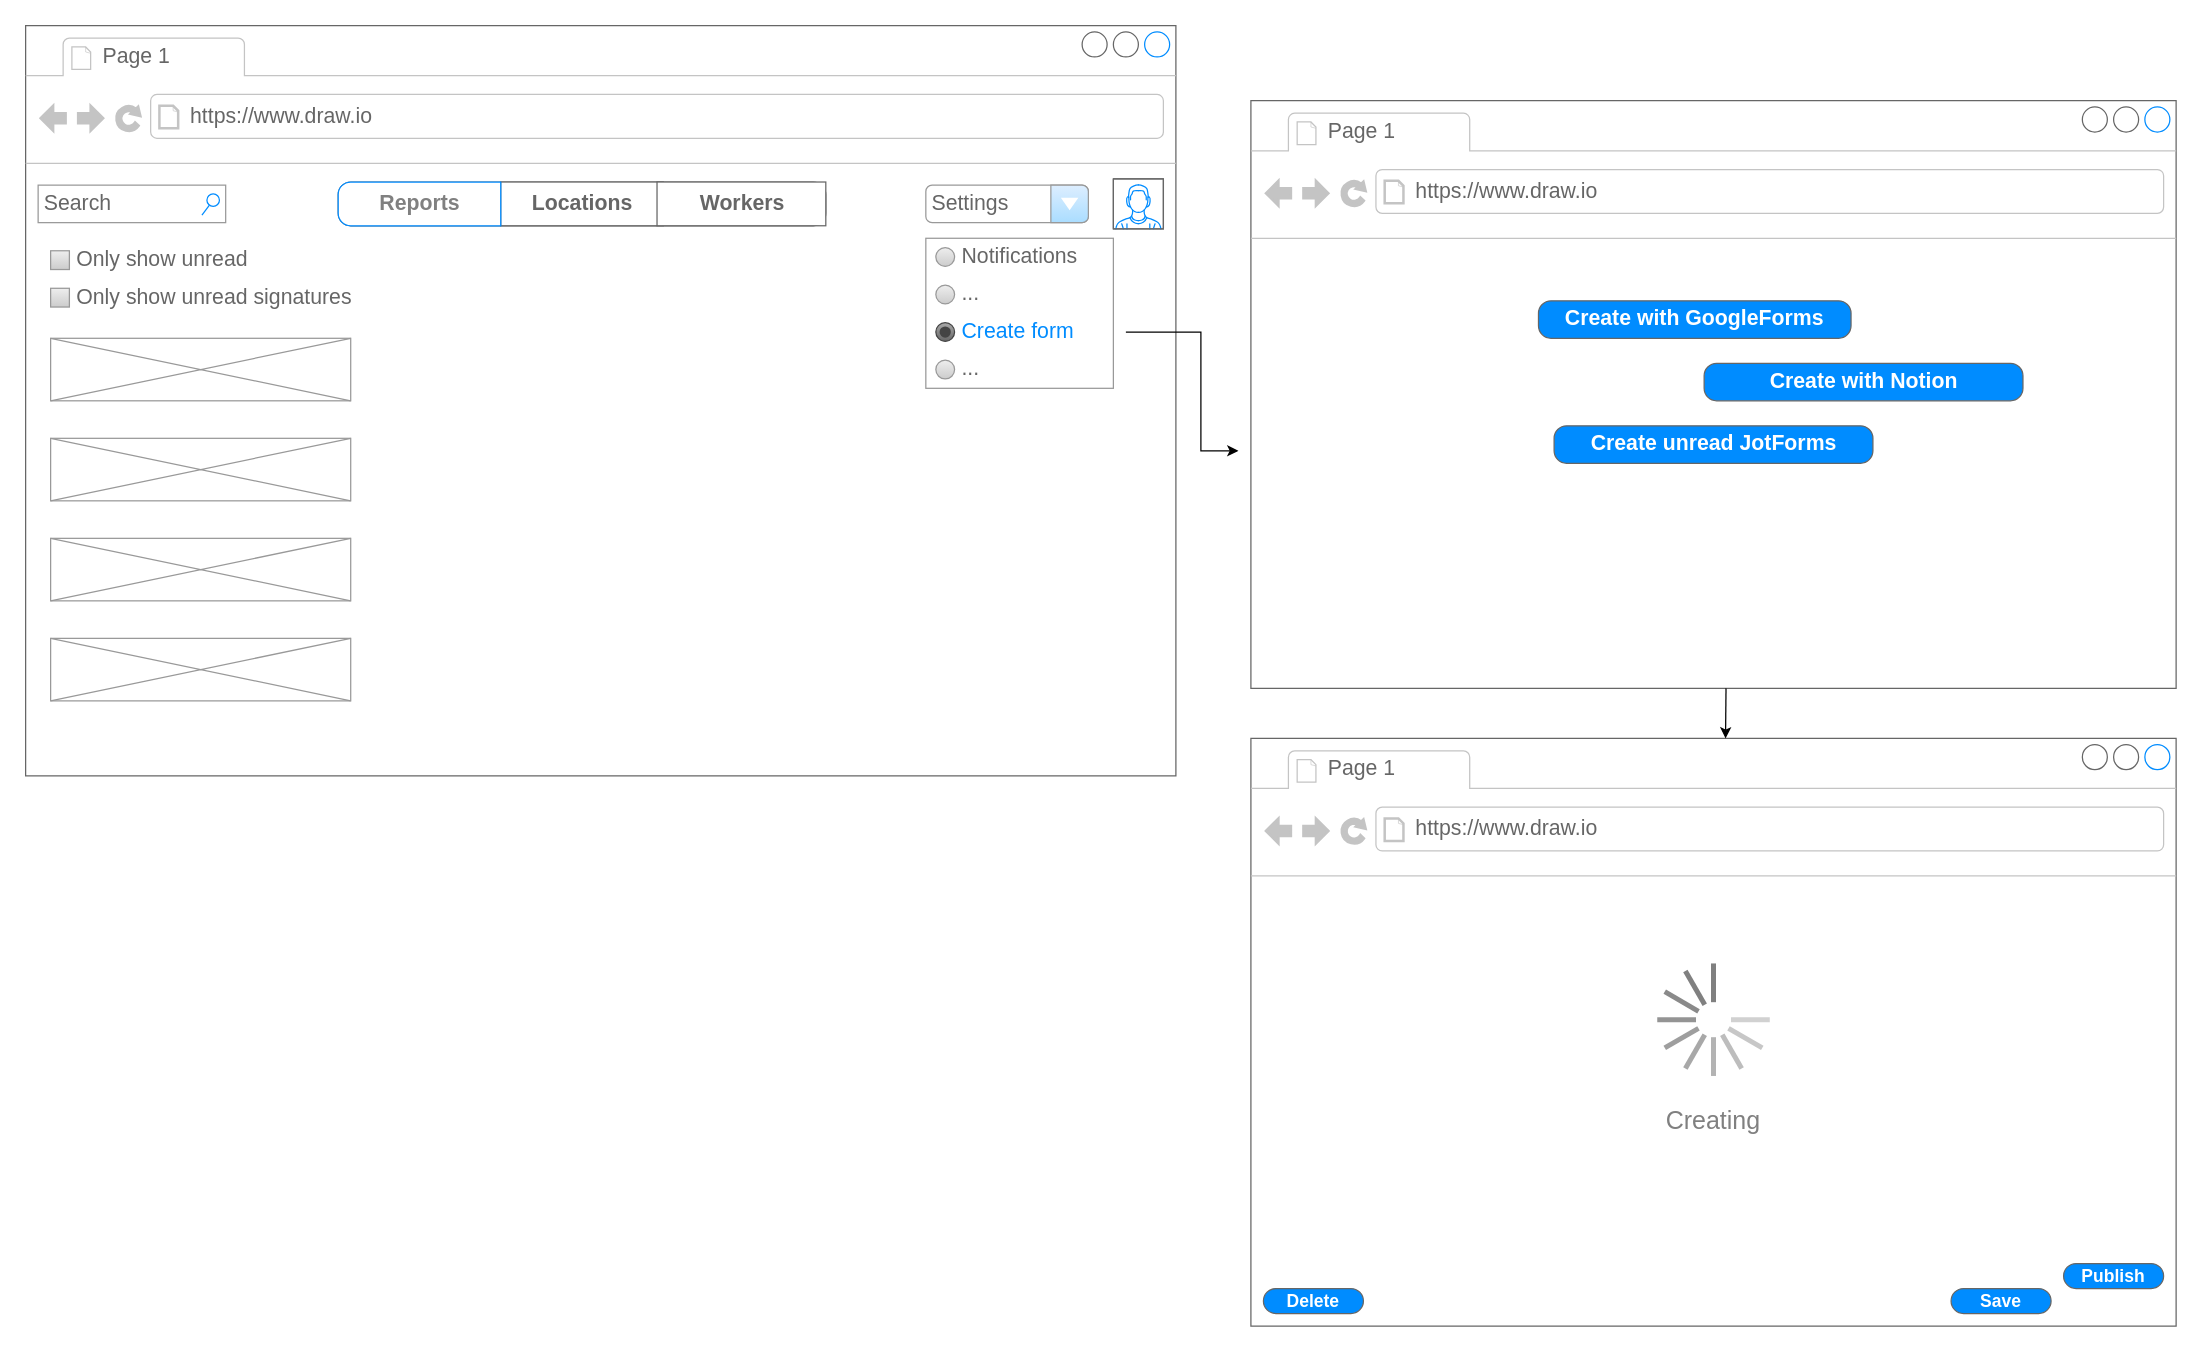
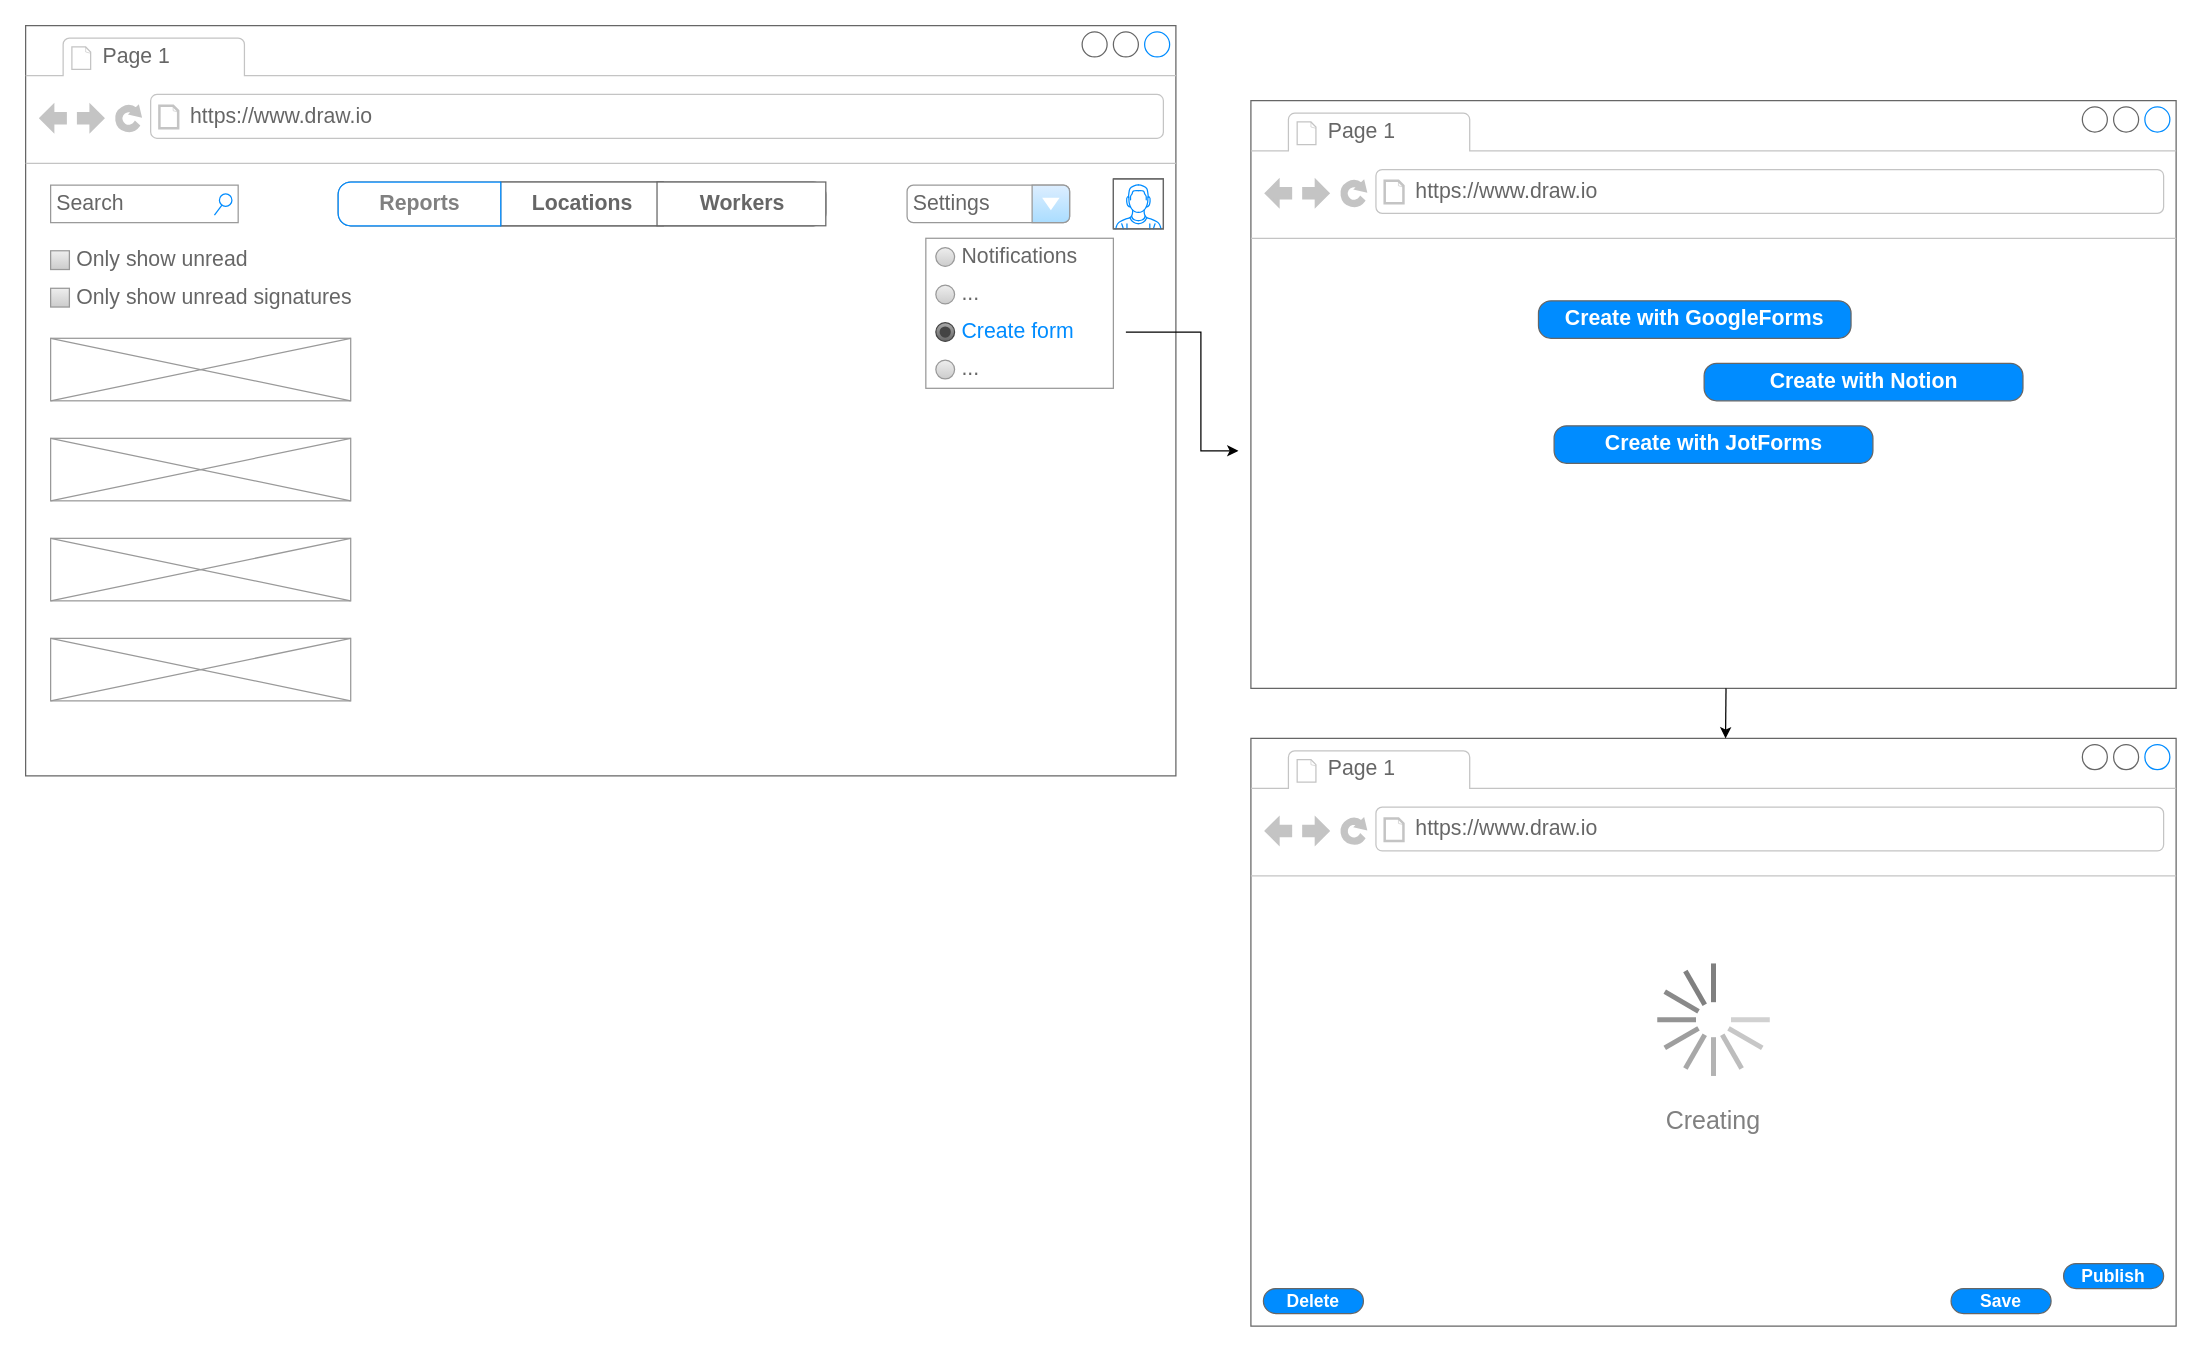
- <mxCell id="6" value="Search" style="strokeWidth=1;shadow=0;dashed=0;align=center;html=1;shape=mxgraph.mockup.forms.searchBox;strokeColor=#999999;mainText=;strokeColor2=#008cff;fontColor=#666666;fontSize=17;align=left;spacingLeft=3;" parent="2" vertex="1"><mxGeometry x="10" y="127.5" width="150" height="30" as="geometry" /></mxCell>
+ <mxCell id="6" value="Search" style="strokeWidth=1;shadow=0;dashed=0;align=center;html=1;shape=mxgraph.mockup.forms.searchBox;strokeColor=#999999;mainText=;strokeColor2=#008cff;fontColor=#666666;fontSize=17;align=left;spacingLeft=3;" parent="2" vertex="1"><mxGeometry x="20" y="127.5" width="150" height="30" as="geometry" /></mxCell>
- <mxCell id="7" value="Settings" style="strokeWidth=1;shadow=0;dashed=0;align=center;html=1;shape=mxgraph.mockup.forms.comboBox;strokeColor=#999999;fillColor=#ddeeff;align=left;fillColor2=#aaddff;mainText=;fontColor=#666666;fontSize=17;spacingLeft=3;" parent="2" vertex="1"><mxGeometry x="720" y="127.5" width="130" height="30" as="geometry" /></mxCell>
+ <mxCell id="7" value="Settings" style="strokeWidth=1;shadow=0;dashed=0;align=center;html=1;shape=mxgraph.mockup.forms.comboBox;strokeColor=#999999;fillColor=#ddeeff;align=left;fillColor2=#aaddff;mainText=;fontColor=#666666;fontSize=17;spacingLeft=3;" parent="2" vertex="1"><mxGeometry x="705" y="127.5" width="130" height="30" as="geometry" /></mxCell>
- <mxCell id="30" value="Create unread JotForms" style="strokeWidth=1;shadow=0;dashed=0;align=center;html=1;shape=mxgraph.mockup.buttons.button;strokeColor=#666666;fontColor=#ffffff;mainText=;buttonStyle=round;fontSize=17;fontStyle=1;fillColor=#008cff;whiteSpace=wrap;" parent="25" vertex="1"><mxGeometry x="242.5" y="260" width="255" height="30" as="geometry" /></mxCell>
+ <mxCell id="30" value="Create with JotForms" style="strokeWidth=1;shadow=0;dashed=0;align=center;html=1;shape=mxgraph.mockup.buttons.button;strokeColor=#666666;fontColor=#ffffff;mainText=;buttonStyle=round;fontSize=17;fontStyle=1;fillColor=#008cff;whiteSpace=wrap;" parent="25" vertex="1"><mxGeometry x="242.5" y="260" width="255" height="30" as="geometry" /></mxCell>
